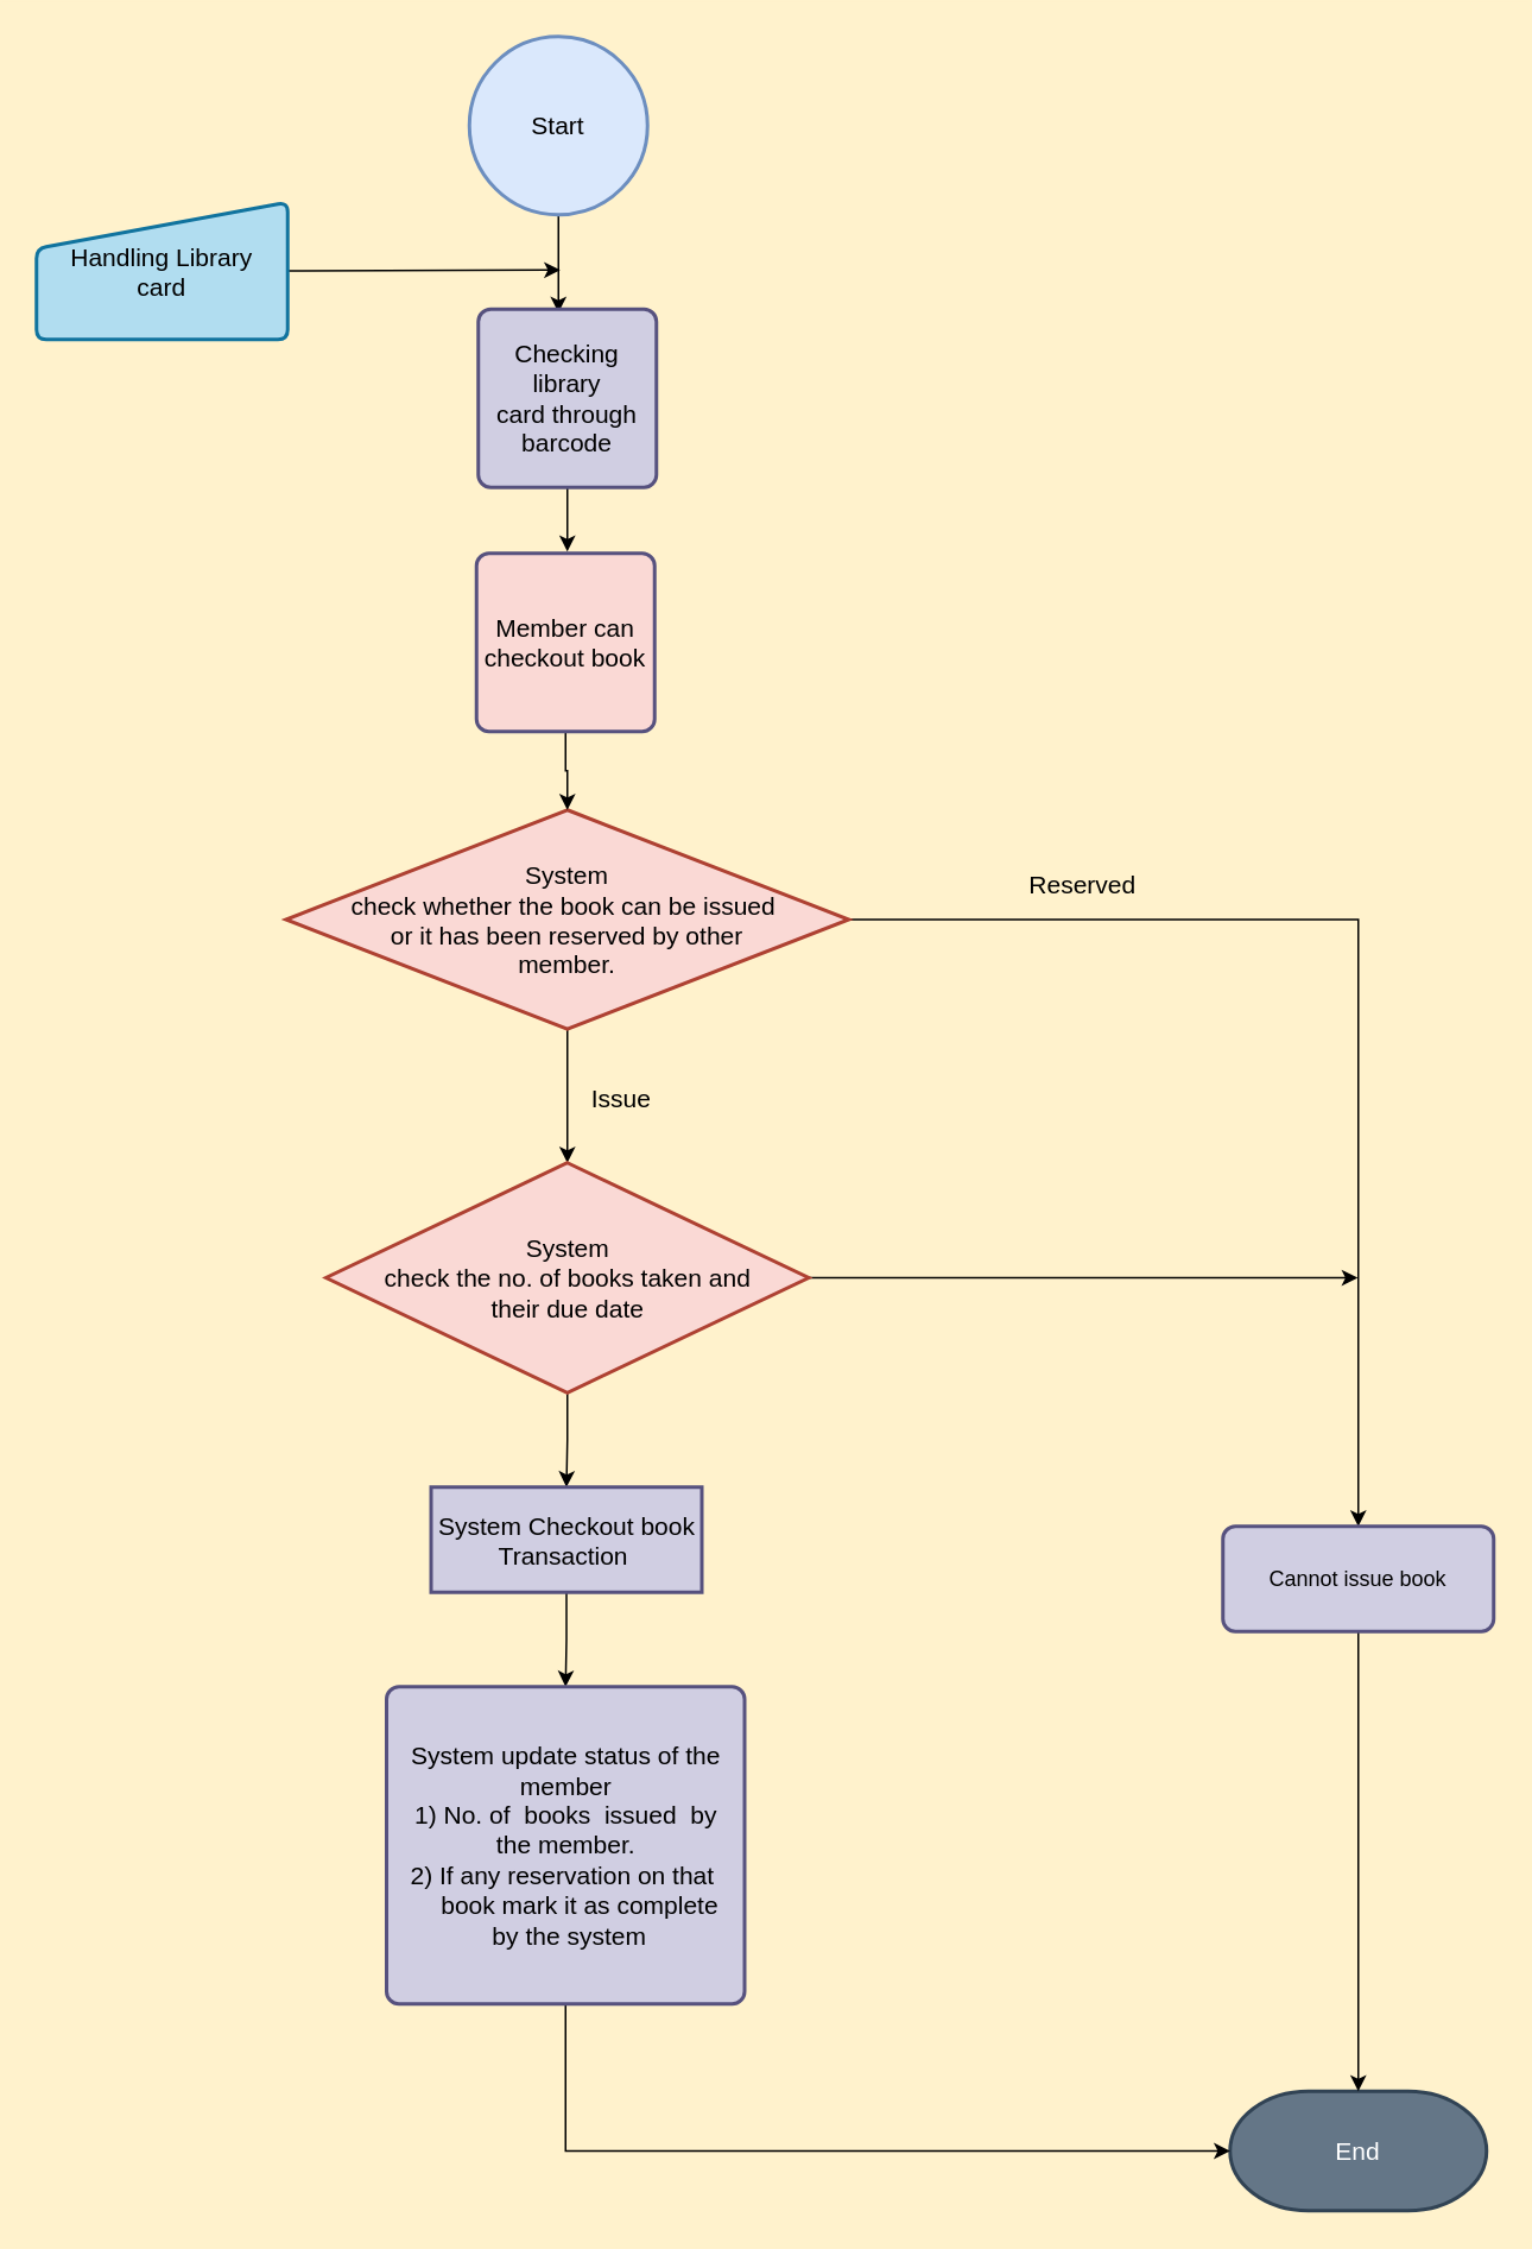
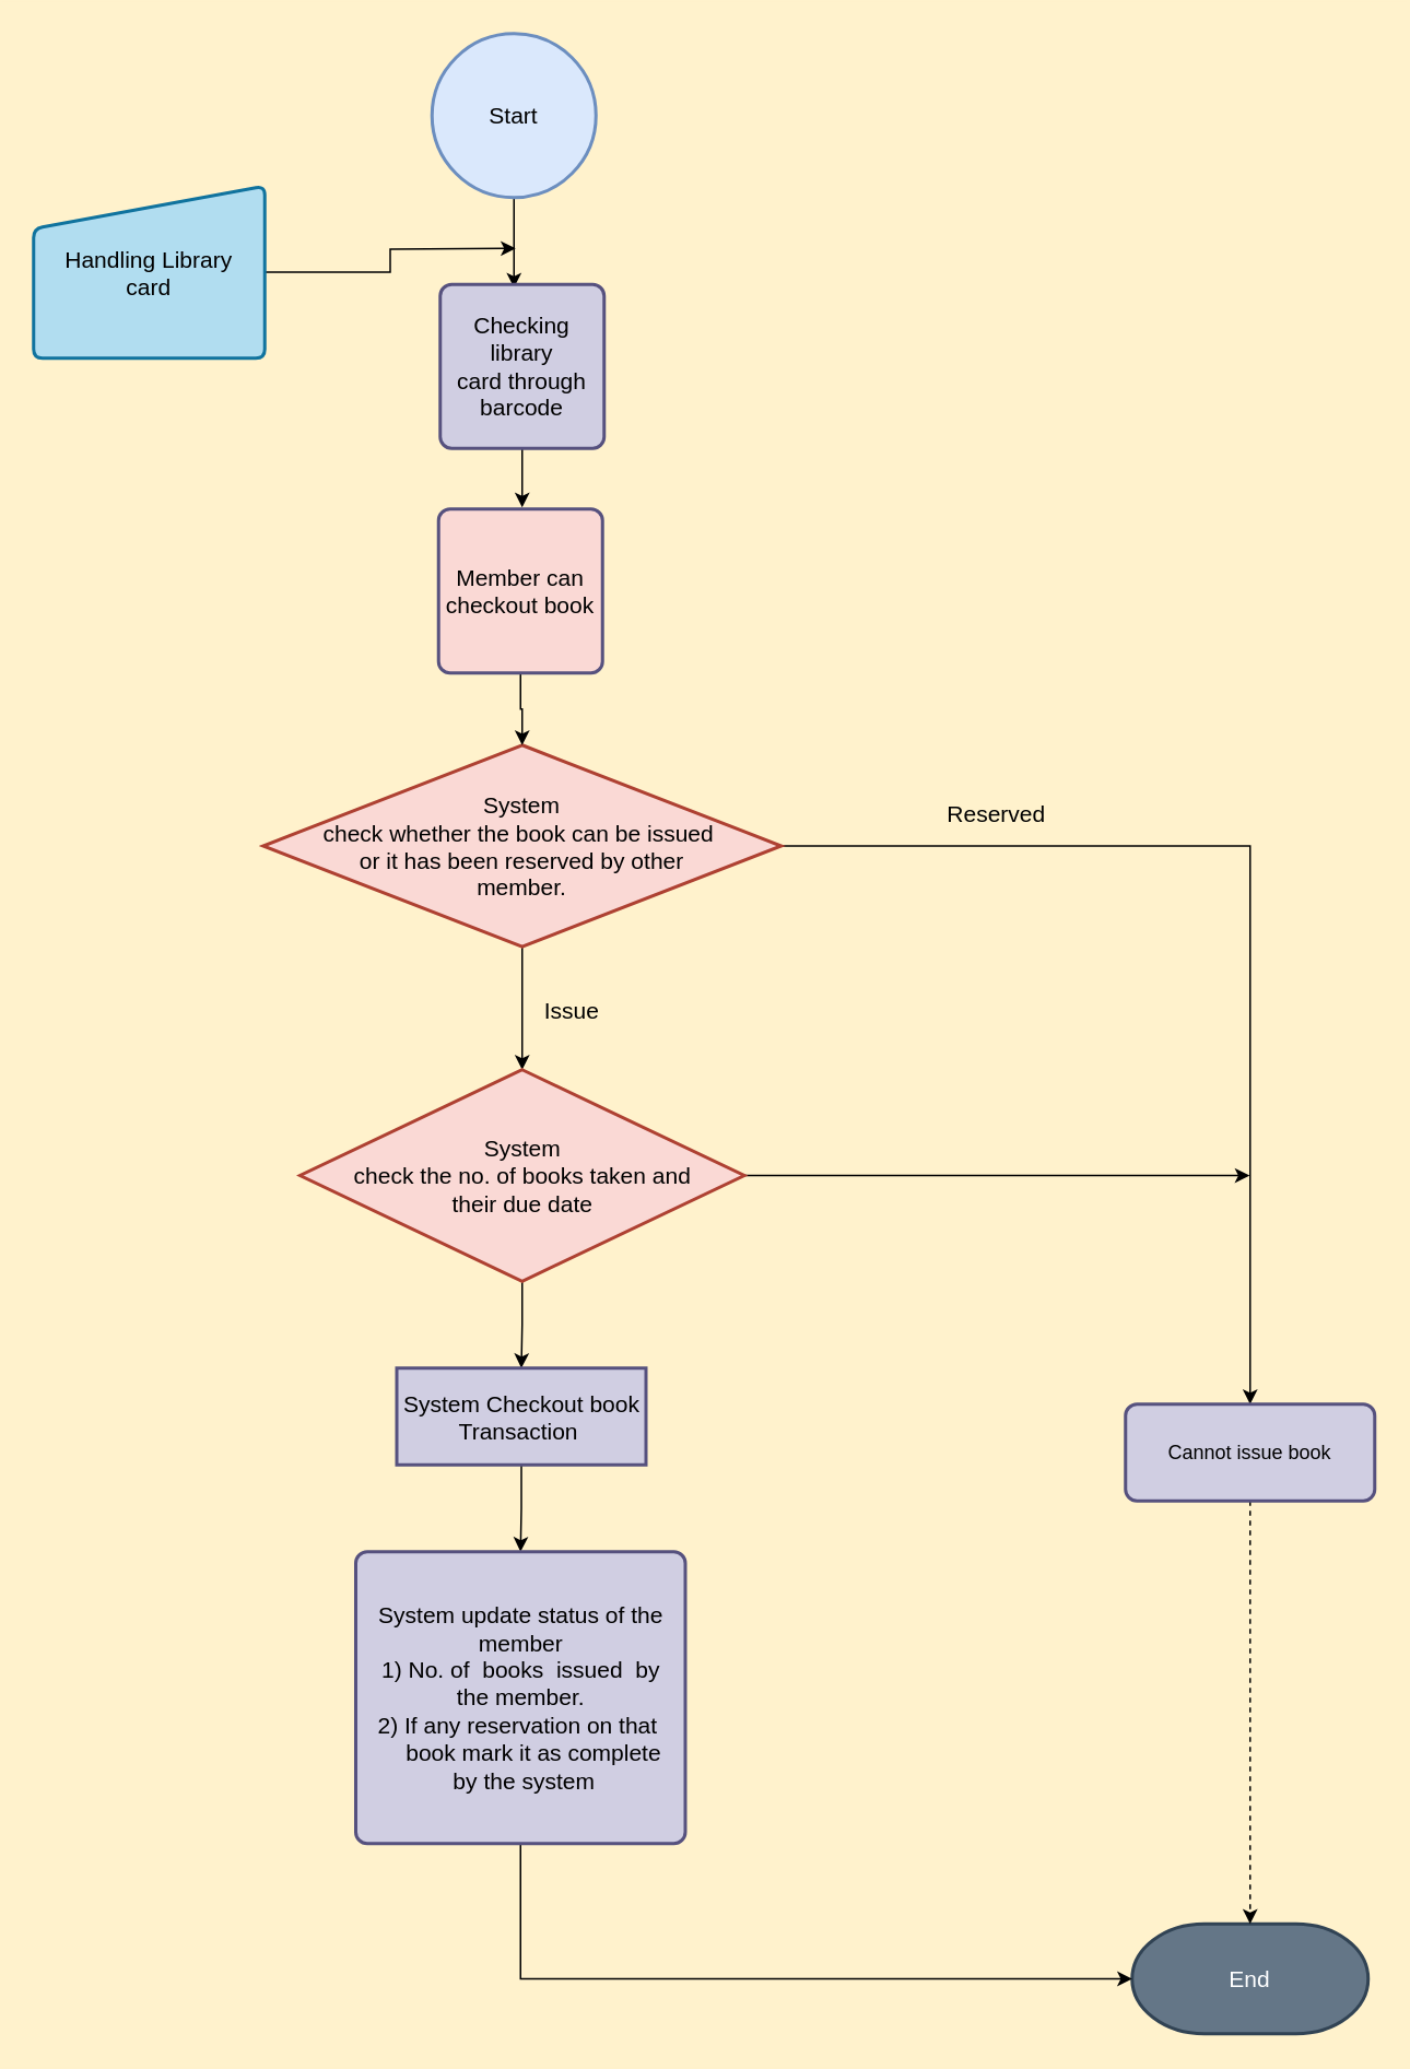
- <mxCell id="5" value="&lt;font style=&quot;font-size: 14px&quot;&gt;Handling Library&lt;br&gt;card&lt;/font&gt;" style="html=1;strokeWidth=2;shape=manualInput;whiteSpace=wrap;rounded=1;size=26;arcSize=11;fillColor=#b1ddf0;strokeColor=#10739e;" vertex="1" parent="1"><mxGeometry x="20" y="113" width="141" height="77" as="geometry" /></mxCell>
+ <mxCell id="5" value="&lt;font style=&quot;font-size: 14px&quot;&gt;Handling Library&lt;br&gt;card&lt;/font&gt;" style="html=1;strokeWidth=2;shape=manualInput;whiteSpace=wrap;rounded=1;size=26;arcSize=11;fillColor=#b1ddf0;strokeColor=#10739e;" vertex="1" parent="1"><mxGeometry x="20" y="113" width="141" height="105" as="geometry" /></mxCell>
- <mxCell id="23" style="edgeStyle=orthogonalEdgeStyle;rounded=0;orthogonalLoop=1;jettySize=auto;html=1;exitX=0.5;exitY=1;exitDx=0;exitDy=0;" edge="1" parent="1" source="24" target="6"><mxGeometry relative="1" as="geometry" /></mxCell>
+ <mxCell id="23" style="edgeStyle=orthogonalEdgeStyle;rounded=0;orthogonalLoop=1;jettySize=auto;html=1;exitX=0.5;exitY=1;exitDx=0;exitDy=0;dashed=1;" edge="1" parent="1" source="24" target="6"><mxGeometry relative="1" as="geometry" /></mxCell>
